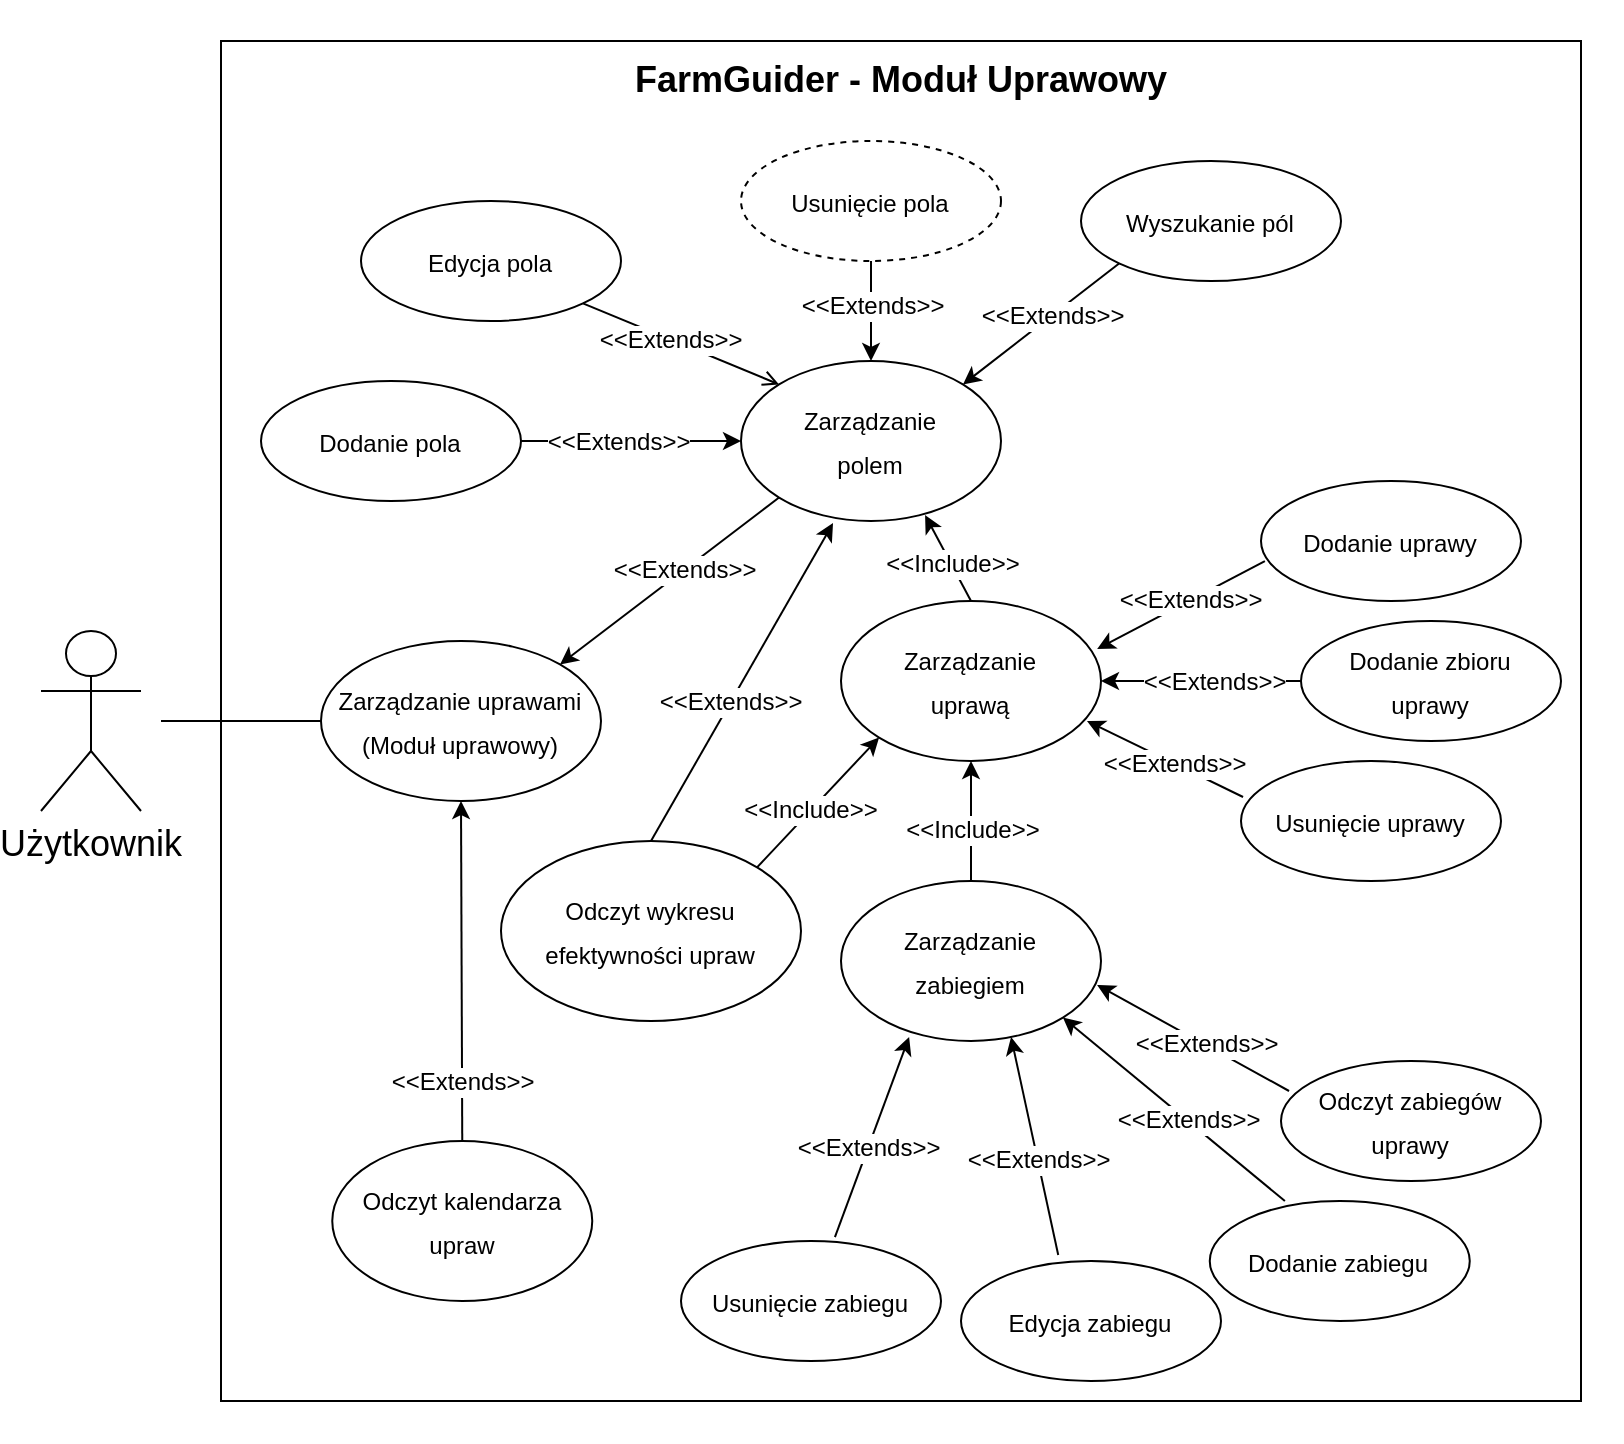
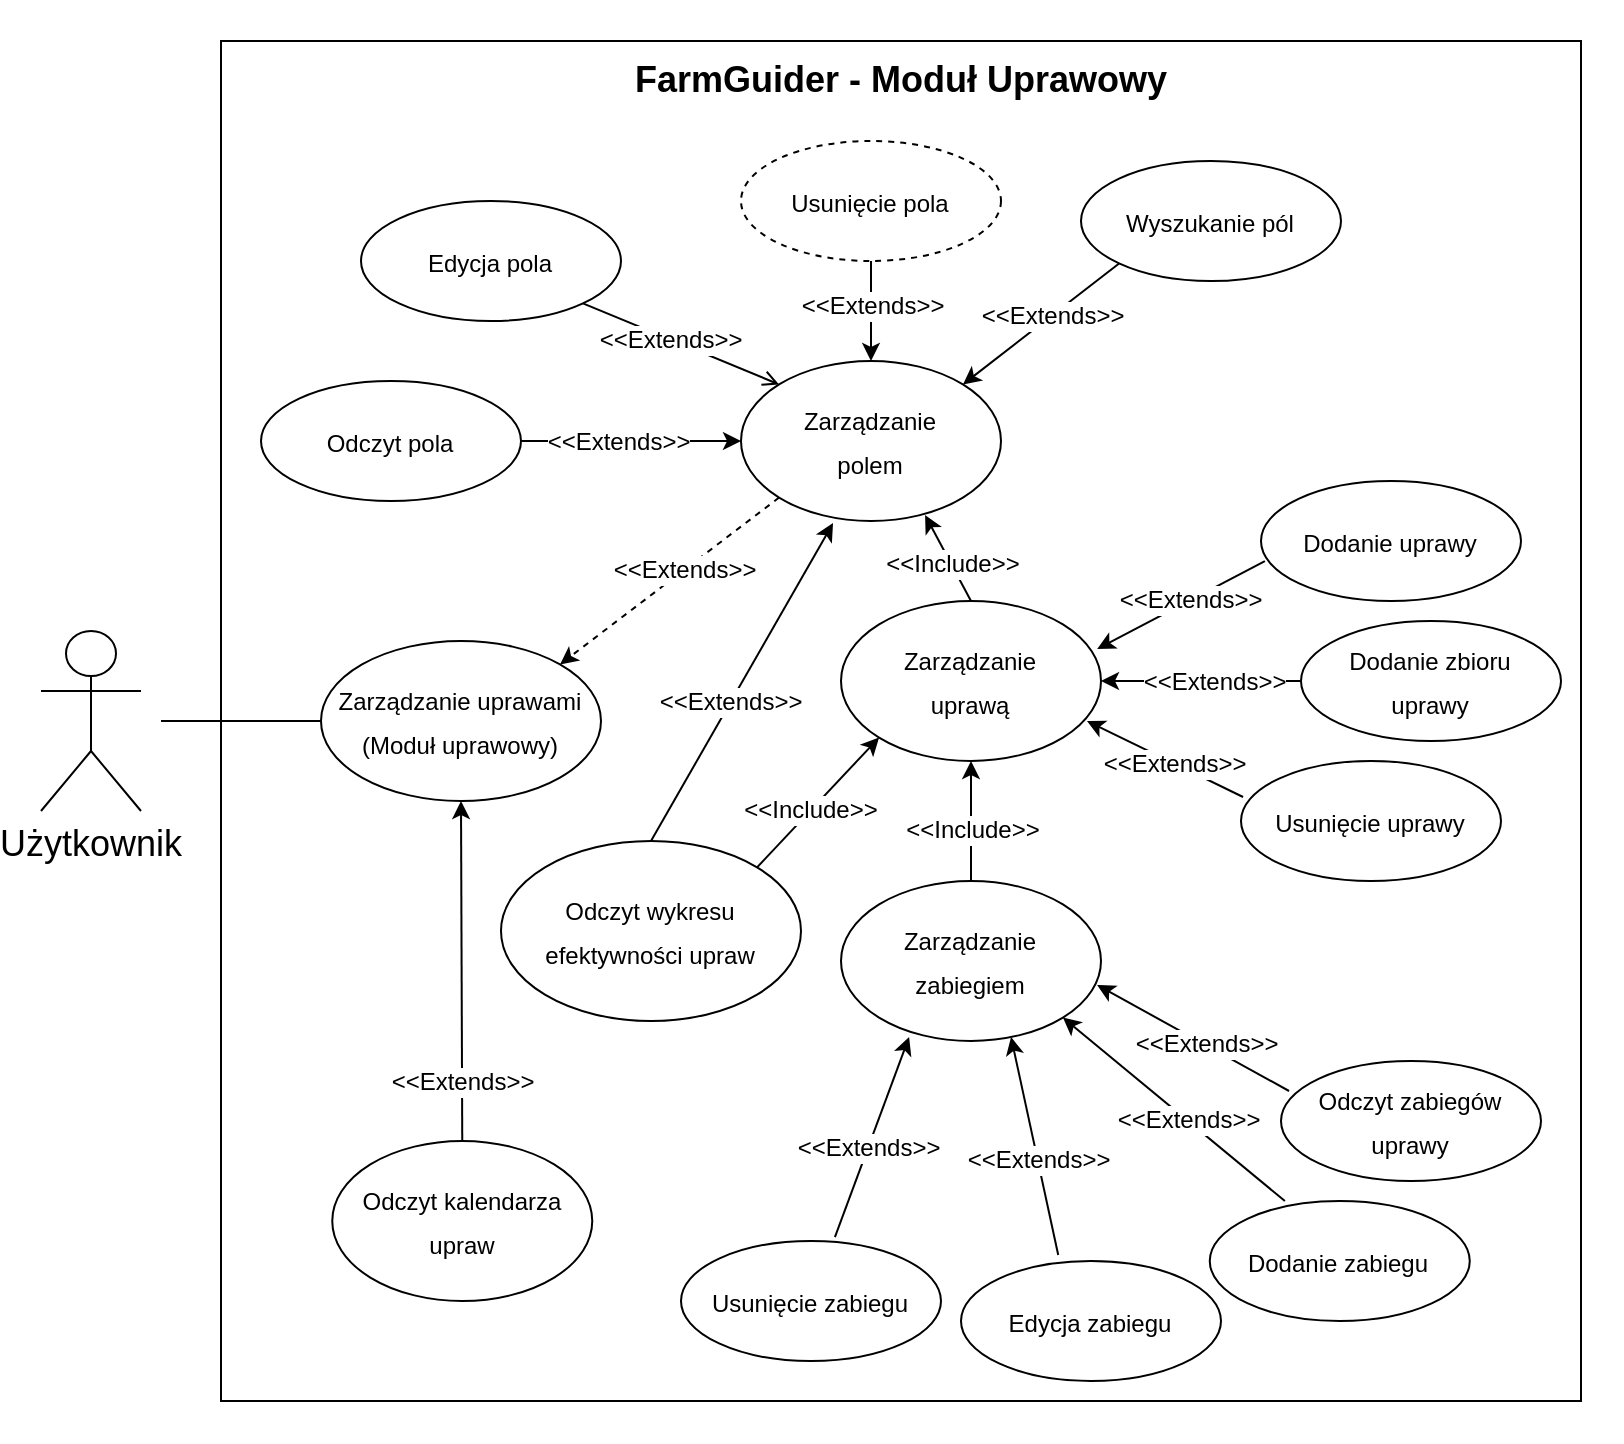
- <mxCell id="8" value="&lt;div&gt;&lt;font style=&quot;font-size: 12px;&quot;&gt;Dodanie pola&lt;/font&gt;&lt;/div&gt;" style="ellipse;whiteSpace=wrap;html=1;fontSize=18;" parent="1" vertex="1"><mxGeometry x="130" y="190" width="130" height="60" as="geometry" /></mxCell>
+ <mxCell id="8" value="&lt;div&gt;&lt;font style=&quot;font-size: 12px;&quot;&gt;Odczyt pola&lt;/font&gt;&lt;/div&gt;" style="ellipse;whiteSpace=wrap;html=1;fontSize=18;" parent="1" vertex="1"><mxGeometry x="130" y="190" width="130" height="60" as="geometry" /></mxCell>
- <mxCell id="9" value="" style="endArrow=classic;html=1;rounded=0;entryX=1;entryY=0;entryDx=0;entryDy=0;exitX=0;exitY=1;exitDx=0;exitDy=0;" parent="1" source="7" target="4" edge="1"><mxGeometry width="50" height="50" relative="1" as="geometry"><mxPoint x="370" y="170" as="sourcePoint" /><mxPoint x="235" y="330" as="targetPoint" /></mxGeometry></mxCell>
+ <mxCell id="9" value="" style="endArrow=classic;html=1;rounded=0;entryX=1;entryY=0;entryDx=0;entryDy=0;exitX=0;exitY=1;exitDx=0;exitDy=0;dashed=1;" parent="1" source="7" target="4" edge="1"><mxGeometry width="50" height="50" relative="1" as="geometry"><mxPoint x="370" y="170" as="sourcePoint" /><mxPoint x="235" y="330" as="targetPoint" /></mxGeometry></mxCell>
